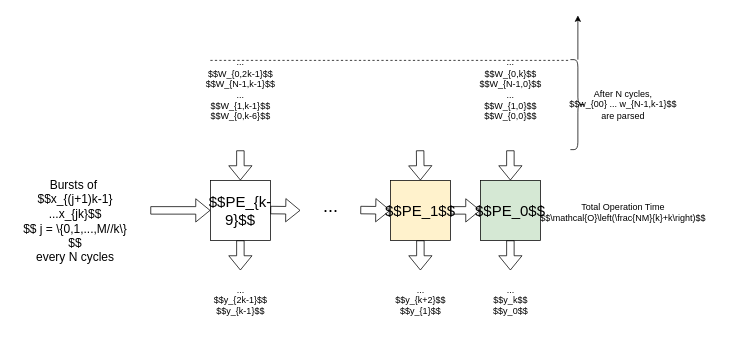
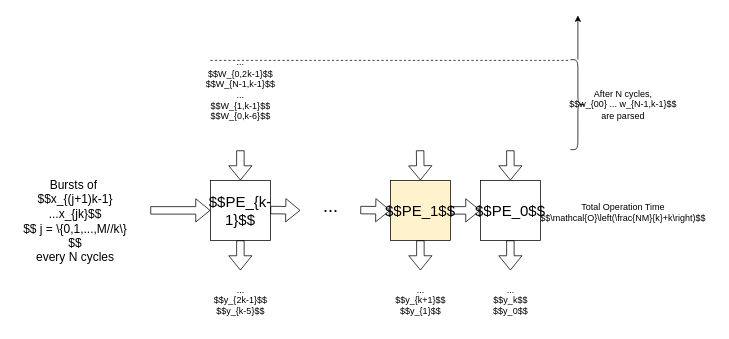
- <mxCell id="15" value="...&lt;div&gt;$$W_{0,k}$$&lt;div&gt;$$W_{N-1,0}$$&lt;br&gt;&lt;/div&gt;&lt;div&gt;...&lt;br&gt;&lt;div&gt;$$W_{1,0}$$&lt;div&gt;$$W_{0,0}$$&lt;/div&gt;&lt;/div&gt;&lt;/div&gt;&lt;/div&gt;" style="text;html=1;align=center;verticalAlign=middle;resizable=0;points=[];autosize=1;strokeColor=none;fillColor=none;" vertex="1" parent="1"><mxGeometry x="625" y="69" width="110" height="100" as="geometry" /></mxCell>
- <mxCell id="4" value="&lt;font style=&quot;font-size: 20px;&quot;&gt;$$PE_{k-9}$$&lt;/font&gt;" style="whiteSpace=wrap;html=1;aspect=fixed;fontSize=20;" vertex="1" parent="1"><mxGeometry x="280" y="240" width="80" height="80" as="geometry" /></mxCell>
+ <mxCell id="4" value="&lt;font style=&quot;font-size: 20px;&quot;&gt;$$PE_{k-1}$$&lt;/font&gt;" style="whiteSpace=wrap;html=1;aspect=fixed;fontSize=20;" vertex="1" parent="1"><mxGeometry x="280" y="240" width="80" height="80" as="geometry" /></mxCell>
- <mxCell id="3" value="&lt;font style=&quot;font-size: 20px;&quot;&gt;$$PE_0$$&lt;/font&gt;" style="whiteSpace=wrap;html=1;aspect=fixed;fontSize=20;fillColor=#d5e8d4;" vertex="1" parent="1"><mxGeometry x="640" y="240" width="80" height="80" as="geometry" /></mxCell>
+ <mxCell id="3" value="&lt;font style=&quot;font-size: 20px;&quot;&gt;$$PE_0$$&lt;/font&gt;" style="whiteSpace=wrap;html=1;aspect=fixed;fontSize=20;" vertex="1" parent="1"><mxGeometry x="640" y="240" width="80" height="80" as="geometry" /></mxCell>
- <mxCell id="23" value="&lt;div&gt;&lt;div&gt;...&lt;br&gt;&lt;div&gt;$$y_{2k-1}$$&lt;div&gt;$$y_{k-1}$$&lt;/div&gt;&lt;/div&gt;&lt;/div&gt;&lt;/div&gt;" style="text;html=1;align=center;verticalAlign=middle;resizable=0;points=[];autosize=1;strokeColor=none;fillColor=none;" vertex="1" parent="1"><mxGeometry x="275" y="370" width="90" height="60" as="geometry" /></mxCell>
+ <mxCell id="23" value="&lt;div&gt;&lt;div&gt;...&lt;br&gt;&lt;div&gt;$$y_{2k-1}$$&lt;div&gt;$$y_{k-5}$$&lt;/div&gt;&lt;/div&gt;&lt;/div&gt;&lt;/div&gt;" style="text;html=1;align=center;verticalAlign=middle;resizable=0;points=[];autosize=1;strokeColor=none;fillColor=none;" vertex="1" parent="1"><mxGeometry x="275" y="370" width="90" height="60" as="geometry" /></mxCell>
- <mxCell id="25" value="&lt;div&gt;&lt;div&gt;...&lt;br&gt;&lt;div&gt;$$y_{k+2}$$&lt;div&gt;$$y_{1}$$&lt;/div&gt;&lt;/div&gt;&lt;/div&gt;&lt;/div&gt;" style="text;html=1;align=center;verticalAlign=middle;resizable=0;points=[];autosize=1;strokeColor=none;fillColor=none;" vertex="1" parent="1"><mxGeometry x="515" y="370" width="90" height="60" as="geometry" /></mxCell>
+ <mxCell id="25" value="&lt;div&gt;&lt;div&gt;...&lt;br&gt;&lt;div&gt;$$y_{k+1}$$&lt;div&gt;$$y_{1}$$&lt;/div&gt;&lt;/div&gt;&lt;/div&gt;&lt;/div&gt;" style="text;html=1;align=center;verticalAlign=middle;resizable=0;points=[];autosize=1;strokeColor=none;fillColor=none;" vertex="1" parent="1"><mxGeometry x="515" y="370" width="90" height="60" as="geometry" /></mxCell>
